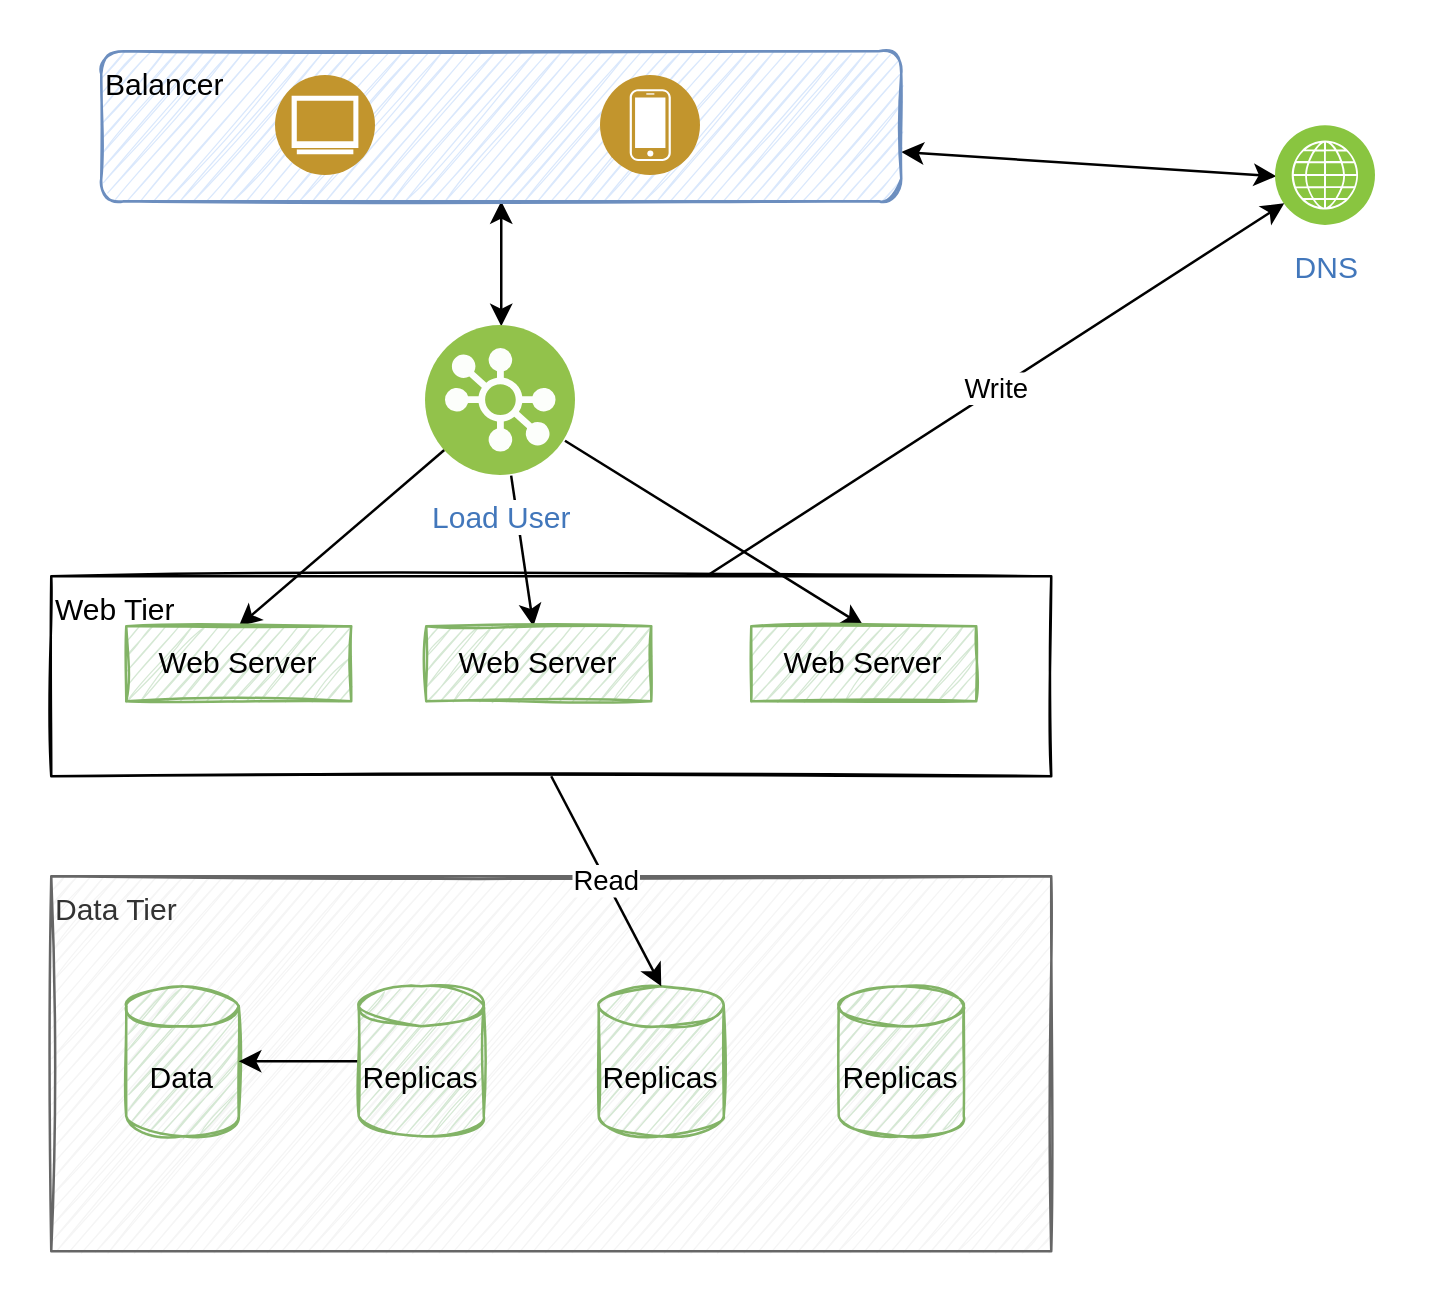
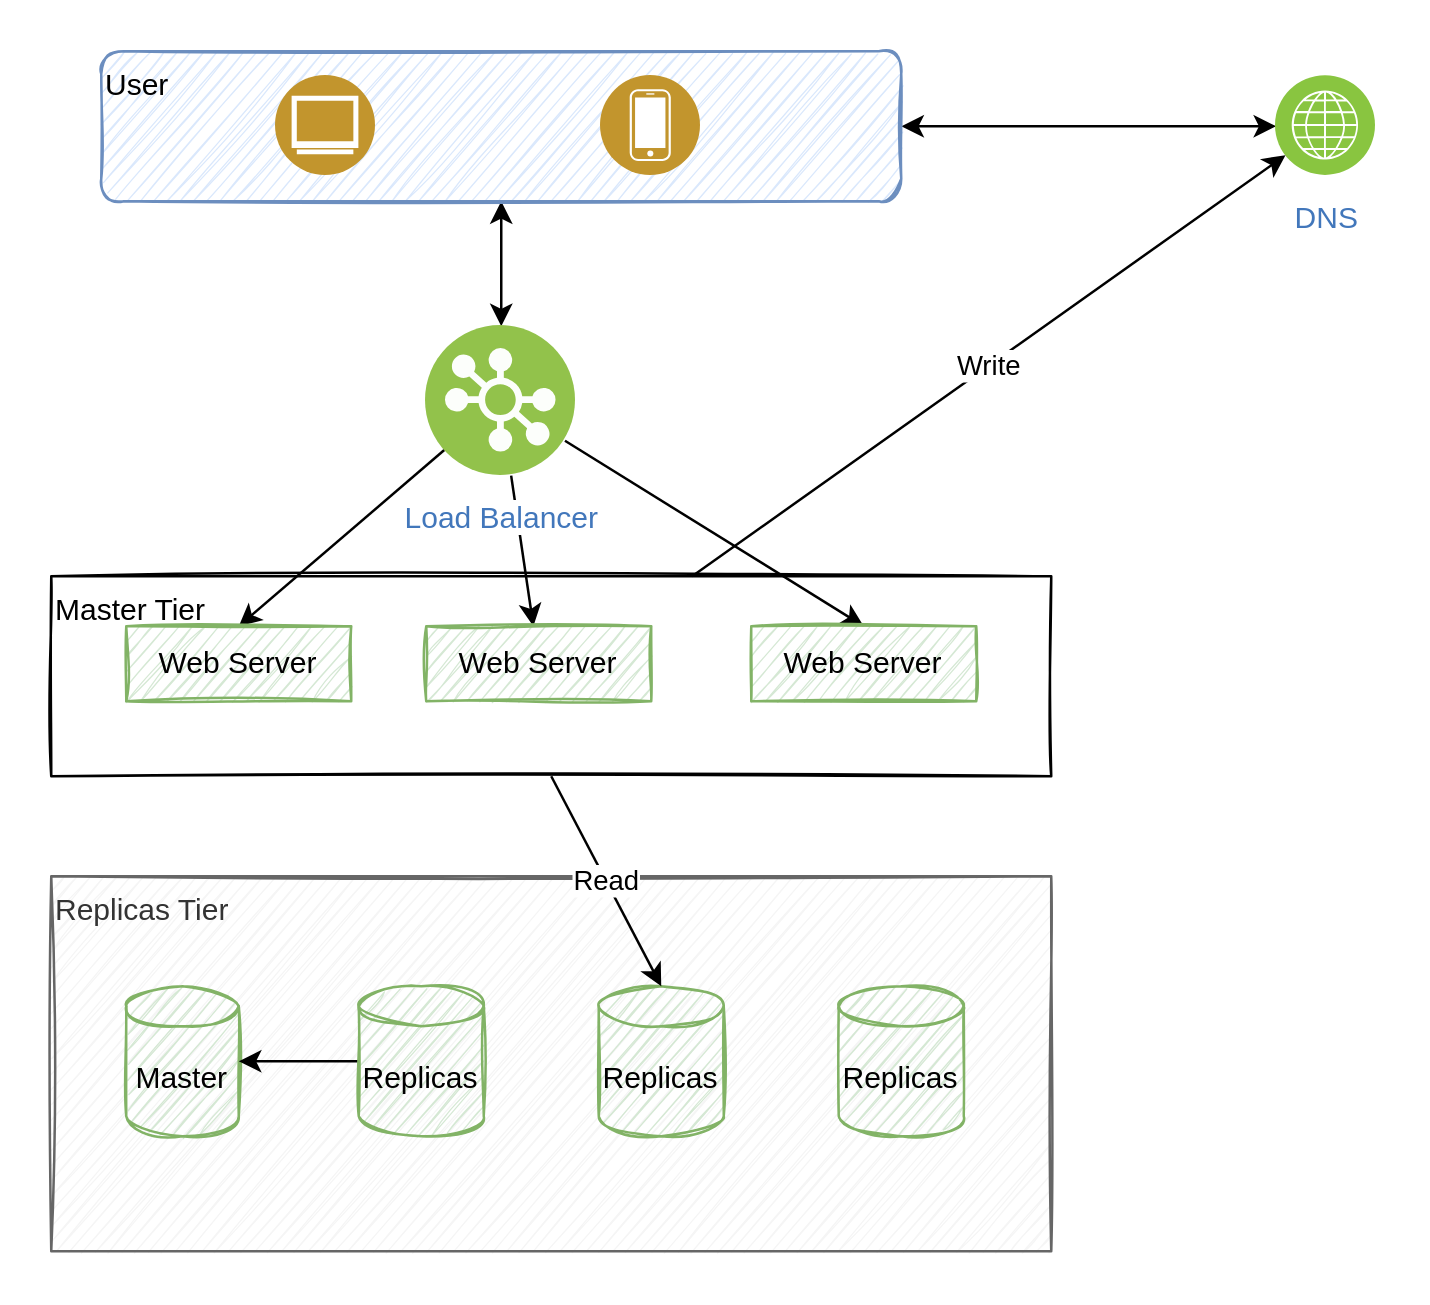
- <mxCell id="5" value="Balancer&amp;nbsp;" style="rounded=1;whiteSpace=wrap;html=1;align=left;fillColor=#dae8fc;strokeColor=#6c8ebf;sketch=1;verticalAlign=top;" vertex="1" parent="1"><mxGeometry x="40" y="20" width="320" height="60" as="geometry" /></mxCell>
+ <mxCell id="5" value="User&amp;nbsp;" style="rounded=1;whiteSpace=wrap;html=1;align=left;fillColor=#dae8fc;strokeColor=#6c8ebf;sketch=1;verticalAlign=top;" vertex="1" parent="1"><mxGeometry x="40" y="20" width="320" height="60" as="geometry" /></mxCell>
- <mxCell id="12" value="DNS" style="aspect=fixed;perimeter=ellipsePerimeter;html=1;align=center;shadow=0;dashed=0;fontColor=#4277BB;labelBackgroundColor=#ffffff;fontSize=12;spacingTop=3;image;image=img/lib/ibm/infrastructure/channels.svg;sketch=1;" vertex="1" parent="1"><mxGeometry x="510" y="50" width="40" height="40" as="geometry" /></mxCell>
+ <mxCell id="12" value="DNS" style="aspect=fixed;perimeter=ellipsePerimeter;html=1;align=center;shadow=0;dashed=0;fontColor=#4277BB;labelBackgroundColor=#ffffff;fontSize=12;spacingTop=3;image;image=img/lib/ibm/infrastructure/channels.svg;sketch=1;" vertex="1" parent="1"><mxGeometry x="510" y="30" width="40" height="40" as="geometry" /></mxCell>
- <mxCell id="9" value="Load User" style="aspect=fixed;perimeter=ellipsePerimeter;html=1;align=center;shadow=0;dashed=0;fontColor=#4277BB;labelBackgroundColor=#ffffff;fontSize=12;spacingTop=3;image;image=img/lib/ibm/vpc/LoadBalancerPool.svg;sketch=1;" vertex="1" parent="1"><mxGeometry x="170" y="130" width="60" height="60" as="geometry" /></mxCell>
+ <mxCell id="9" value="Load Balancer" style="aspect=fixed;perimeter=ellipsePerimeter;html=1;align=center;shadow=0;dashed=0;fontColor=#4277BB;labelBackgroundColor=#ffffff;fontSize=12;spacingTop=3;image;image=img/lib/ibm/vpc/LoadBalancerPool.svg;sketch=1;" vertex="1" parent="1"><mxGeometry x="170" y="130" width="60" height="60" as="geometry" /></mxCell>
- <mxCell id="2" value="Web Tier" style="rounded=0;whiteSpace=wrap;html=1;sketch=1;align=left;verticalAlign=top;" vertex="1" parent="1"><mxGeometry x="20" y="230" width="400" height="80" as="geometry" /></mxCell>
+ <mxCell id="2" value="Master Tier" style="rounded=0;whiteSpace=wrap;html=1;sketch=1;align=left;verticalAlign=top;" vertex="1" parent="1"><mxGeometry x="20" y="230" width="400" height="80" as="geometry" /></mxCell>
- <mxCell id="16" value="Data Tier" style="rounded=0;whiteSpace=wrap;html=1;sketch=1;align=left;verticalAlign=top;fillColor=#f5f5f5;fontColor=#333333;strokeColor=#666666;" vertex="1" parent="1"><mxGeometry x="20" y="350" width="400" height="150" as="geometry" /></mxCell>
+ <mxCell id="16" value="Replicas Tier" style="rounded=0;whiteSpace=wrap;html=1;sketch=1;align=left;verticalAlign=top;fillColor=#f5f5f5;fontColor=#333333;strokeColor=#666666;" vertex="1" parent="1"><mxGeometry x="20" y="350" width="400" height="150" as="geometry" /></mxCell>
- <mxCell id="17" value="Data" style="shape=cylinder3;whiteSpace=wrap;html=1;boundedLbl=1;backgroundOutline=1;size=8;sketch=1;fillColor=#d5e8d4;strokeColor=#82b366;" vertex="1" parent="1"><mxGeometry x="50" y="394" width="45" height="60" as="geometry" /></mxCell>
+ <mxCell id="17" value="Master" style="shape=cylinder3;whiteSpace=wrap;html=1;boundedLbl=1;backgroundOutline=1;size=8;sketch=1;fillColor=#d5e8d4;strokeColor=#82b366;" vertex="1" parent="1"><mxGeometry x="50" y="394" width="45" height="60" as="geometry" /></mxCell>
